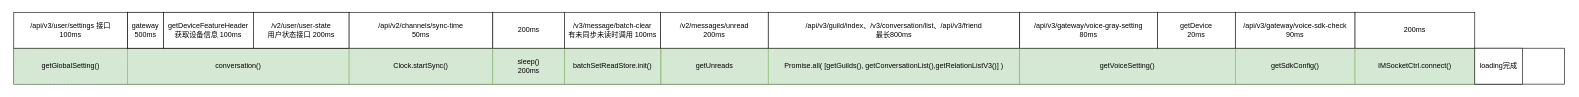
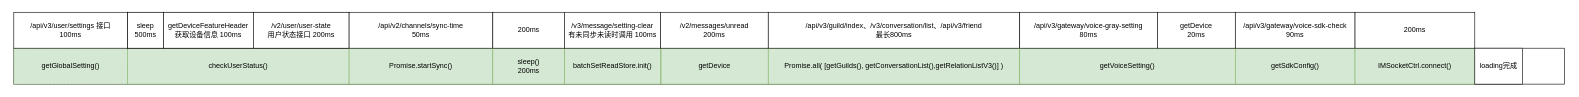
- <mxCell id="7" value="gateway 500ms" style="rounded=0;whiteSpace=wrap;html=1;" vertex="1" parent="1"><mxGeometry x="210" y="20" width="60" height="60" as="geometry" /></mxCell>
+ <mxCell id="7" value="sleep 500ms" style="rounded=0;whiteSpace=wrap;html=1;" vertex="1" parent="1"><mxGeometry x="210" y="20" width="60" height="60" as="geometry" /></mxCell>
- <mxCell id="16" value="/v3/message/batch-clear&lt;br&gt;有未同步未读时调用 100ms" style="rounded=0;whiteSpace=wrap;html=1;" vertex="1" parent="1"><mxGeometry x="940" y="20" width="160" height="60" as="geometry" /></mxCell>
+ <mxCell id="16" value="/v3/message/setting-clear&lt;br&gt;有未同步未读时调用 100ms" style="rounded=0;whiteSpace=wrap;html=1;" vertex="1" parent="1"><mxGeometry x="940" y="20" width="160" height="60" as="geometry" /></mxCell>
- <mxCell id="4" value="conversation()" style="rounded=0;whiteSpace=wrap;html=1;fillColor=#d5e8d4;strokeColor=#82b366;" vertex="1" parent="1"><mxGeometry x="210" y="80" width="370" height="60" as="geometry" /></mxCell>
+ <mxCell id="4" value="checkUserStatus()" style="rounded=0;whiteSpace=wrap;html=1;fillColor=#d5e8d4;strokeColor=#82b366;" vertex="1" parent="1"><mxGeometry x="210" y="80" width="370" height="60" as="geometry" /></mxCell>
- <mxCell id="10" value="Clock.startSync()" style="rounded=0;whiteSpace=wrap;html=1;fillColor=#d5e8d4;strokeColor=#82b366;" vertex="1" parent="1"><mxGeometry x="580" y="80" width="240" height="60" as="geometry" /></mxCell>
+ <mxCell id="10" value="Promise.startSync()" style="rounded=0;whiteSpace=wrap;html=1;fillColor=#d5e8d4;strokeColor=#82b366;" vertex="1" parent="1"><mxGeometry x="580" y="80" width="240" height="60" as="geometry" /></mxCell>
- <mxCell id="14" value="getUnreads" style="rounded=0;whiteSpace=wrap;html=1;fillColor=#d5e8d4;strokeColor=#82b366;" vertex="1" parent="1"><mxGeometry x="1101" y="80" width="179" height="60" as="geometry" /></mxCell>
+ <mxCell id="14" value="getDevice" style="rounded=0;whiteSpace=wrap;html=1;fillColor=#d5e8d4;strokeColor=#82b366;" vertex="1" parent="1"><mxGeometry x="1101" y="80" width="179" height="60" as="geometry" /></mxCell>
